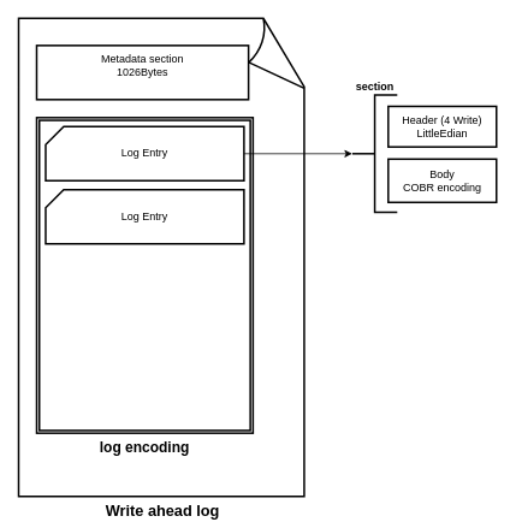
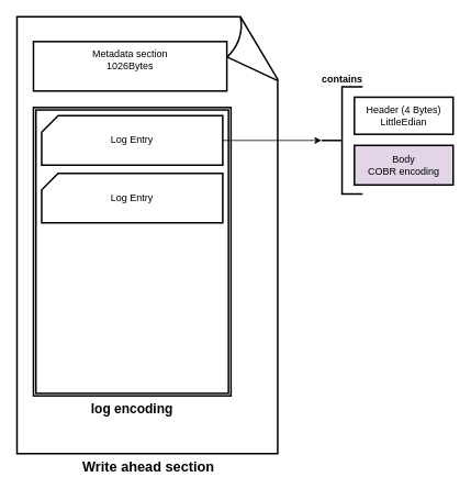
- <mxCell id="8" value="&lt;b&gt;section&lt;/b&gt;" style="strokeWidth=2;html=1;shape=mxgraph.flowchart.annotation_2;align=center;verticalAlign=bottom;labelPosition=center;verticalLabelPosition=top;" parent="1" vertex="1"><mxGeometry x="390" y="105" width="50" height="130" as="geometry" /></mxCell>
+ <mxCell id="8" value="&lt;b&gt;contains&lt;/b&gt;" style="strokeWidth=2;html=1;shape=mxgraph.flowchart.annotation_2;align=center;verticalAlign=bottom;labelPosition=center;verticalLabelPosition=top;" parent="1" vertex="1"><mxGeometry x="390" y="105" width="50" height="130" as="geometry" /></mxCell>
- <mxCell id="9" value="&lt;div&gt;Header (4 Write)&lt;/div&gt;&lt;div&gt;LittleEdian&lt;br&gt;&lt;/div&gt;" style="rounded=0;whiteSpace=wrap;html=1;strokeWidth=2;" parent="1" vertex="1"><mxGeometry x="430" y="117.5" width="120" height="45" as="geometry" /></mxCell>
+ <mxCell id="9" value="&lt;div&gt;Header (4 Bytes)&lt;/div&gt;&lt;div&gt;LittleEdian&lt;br&gt;&lt;/div&gt;" style="rounded=0;whiteSpace=wrap;html=1;strokeWidth=2;" parent="1" vertex="1"><mxGeometry x="430" y="117.5" width="120" height="45" as="geometry" /></mxCell>
- <mxCell id="10" value="&lt;div&gt;Body&lt;br&gt;&lt;/div&gt;&lt;div&gt;COBR encoding&lt;br&gt;&lt;/div&gt;" style="rounded=0;whiteSpace=wrap;html=1;strokeWidth=2;" parent="1" vertex="1"><mxGeometry x="430" y="176" width="120" height="48" as="geometry" /></mxCell>
+ <mxCell id="10" value="&lt;div&gt;Body&lt;br&gt;&lt;/div&gt;&lt;div&gt;COBR encoding&lt;br&gt;&lt;/div&gt;" style="rounded=0;whiteSpace=wrap;html=1;strokeWidth=2;fillColor=#e1d5e7;" parent="1" vertex="1"><mxGeometry x="430" y="176" width="120" height="48" as="geometry" /></mxCell>
- <mxCell id="2" value="&lt;font style=&quot;font-size: 17px&quot;&gt;&lt;b&gt;Write ahead log&lt;/b&gt;&lt;/font&gt;" style="shape=mxgraph.basic.document;whiteSpace=wrap;html=1;fillColor=#ffffff;strokeColor=#000000;strokeWidth=2;verticalAlign=top;labelPosition=center;verticalLabelPosition=bottom;align=center;" parent="1" vertex="1"><mxGeometry x="20" y="20" width="320" height="530" as="geometry" /></mxCell>
+ <mxCell id="2" value="&lt;font style=&quot;font-size: 17px&quot;&gt;&lt;b&gt;Write ahead section&lt;/b&gt;&lt;/font&gt;" style="shape=mxgraph.basic.document;whiteSpace=wrap;html=1;fillColor=#ffffff;strokeColor=#000000;strokeWidth=2;verticalAlign=top;labelPosition=center;verticalLabelPosition=bottom;align=center;" parent="1" vertex="1"><mxGeometry x="20" y="20" width="320" height="530" as="geometry" /></mxCell>
